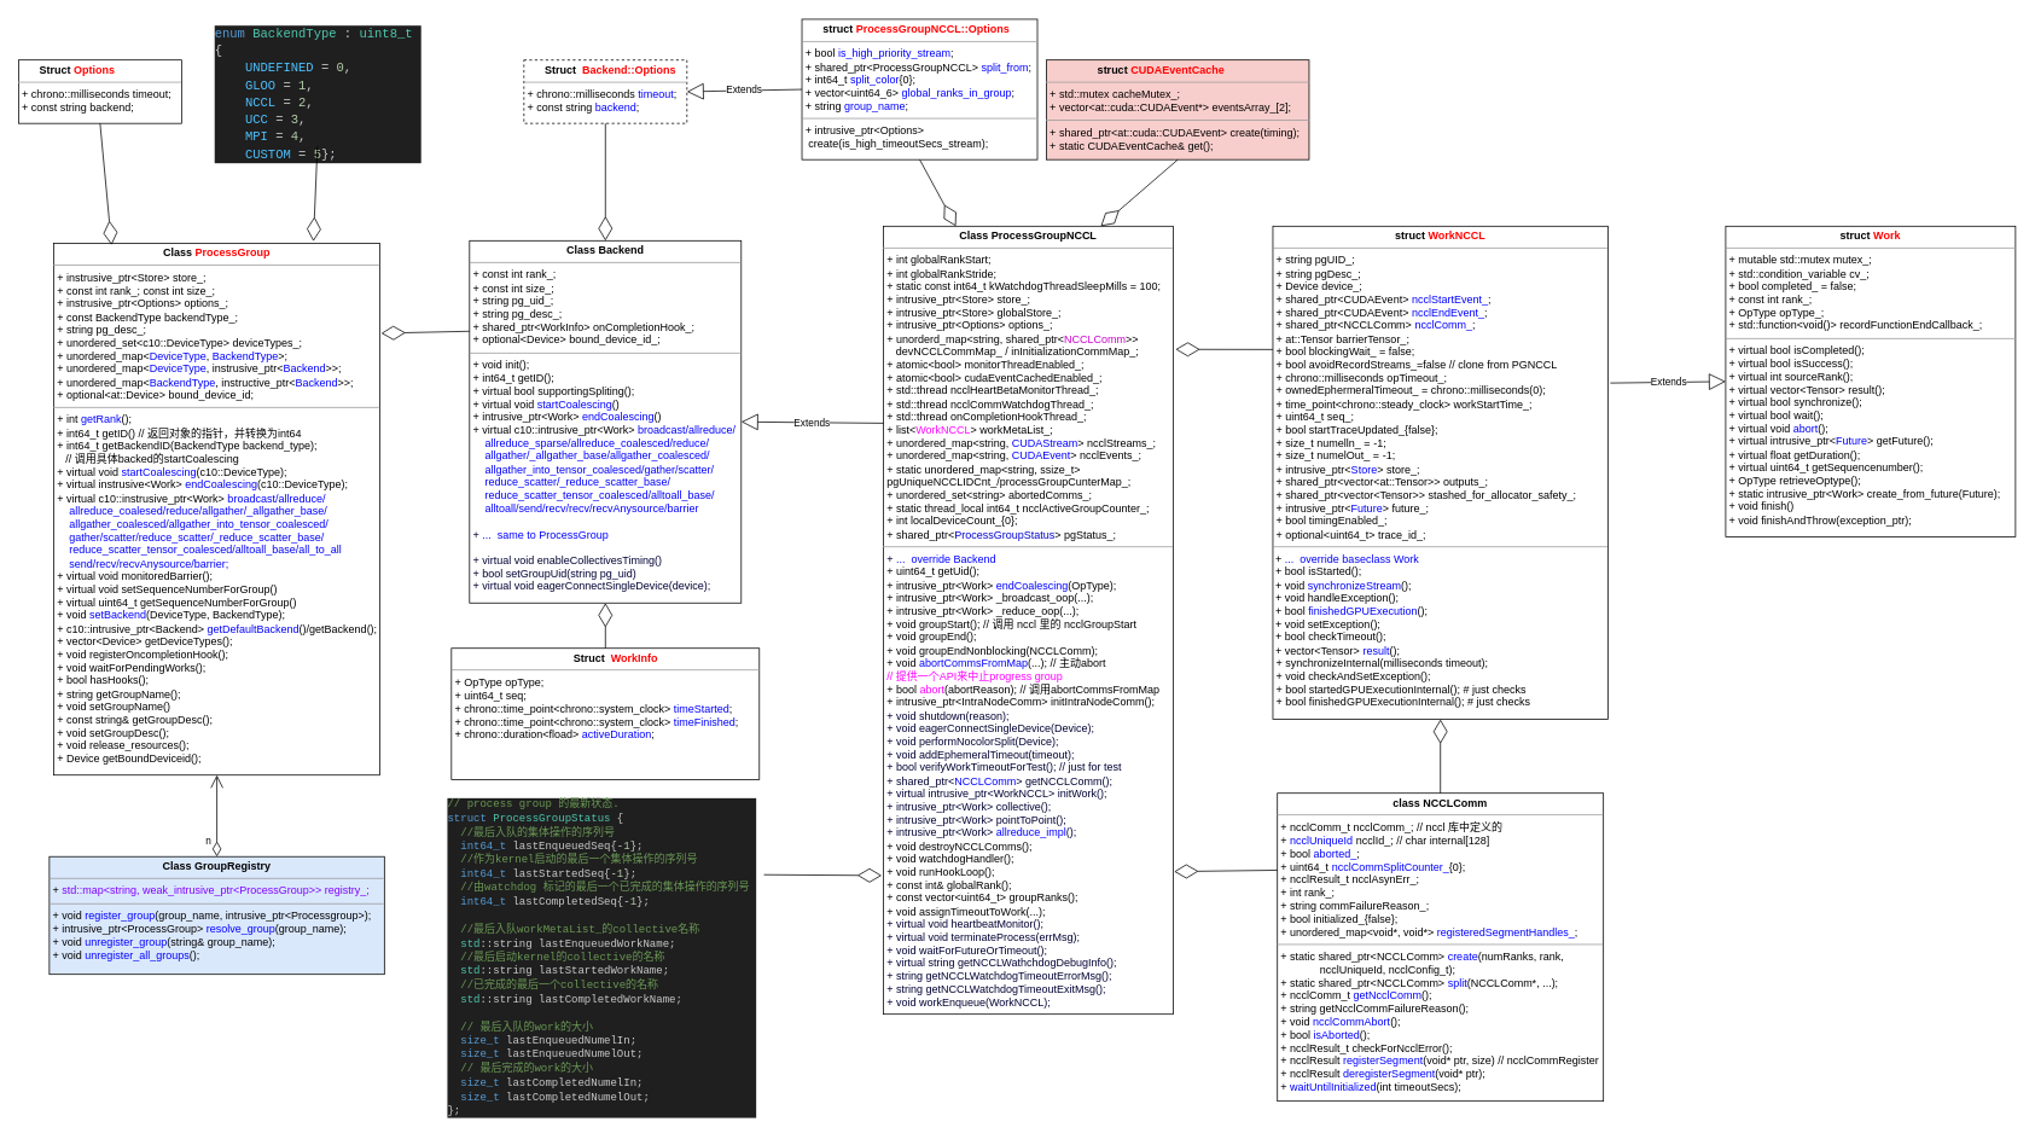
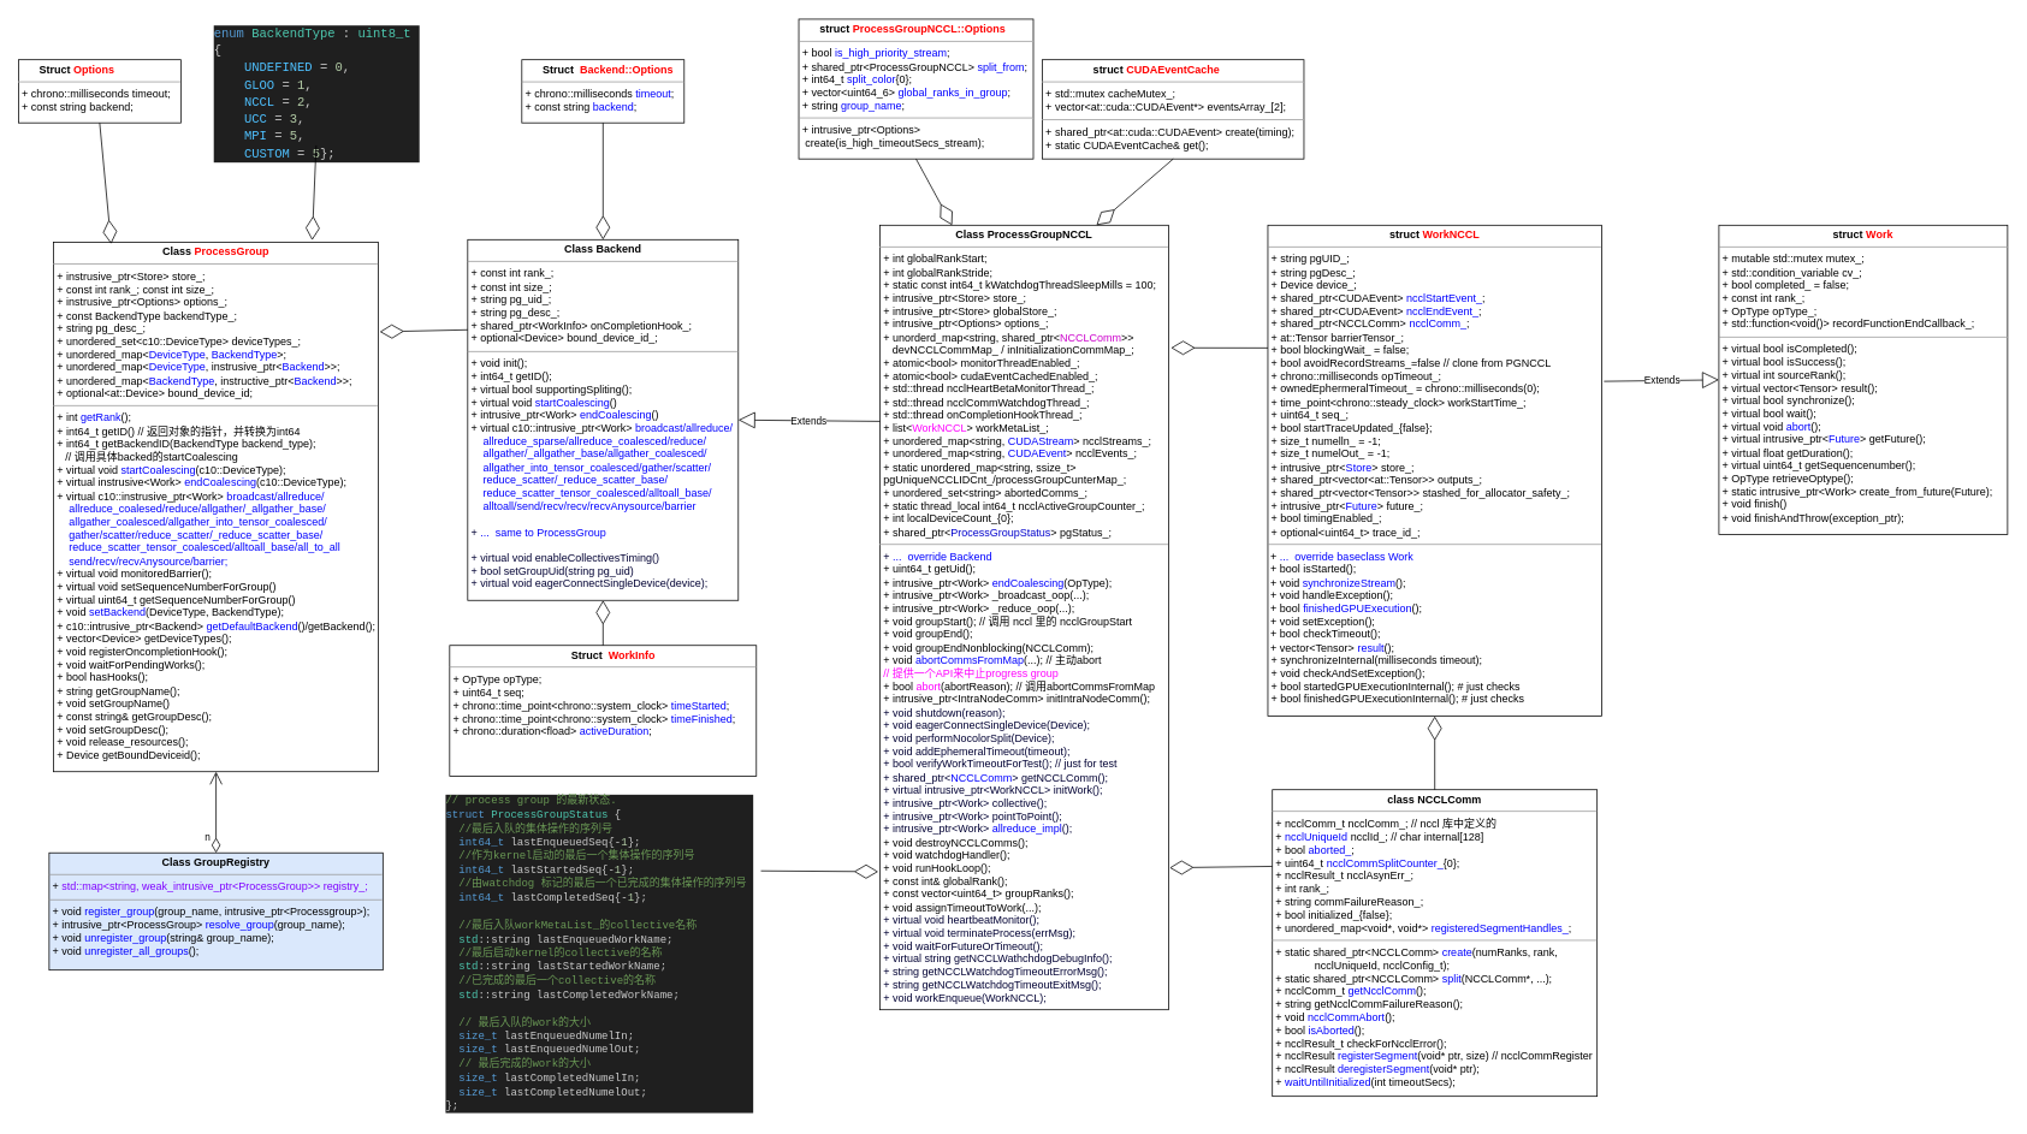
- <mxCell id="5" value="&lt;div style=&quot;color: rgb(204, 204, 204); background-color: rgb(31, 31, 31); font-family: Consolas, &amp;quot;Courier New&amp;quot;, monospace; font-weight: normal; font-size: 14px; line-height: 19px;&quot;&gt;&lt;div&gt;&lt;span style=&quot;color: #569cd6;&quot;&gt;enum&lt;/span&gt;&lt;span style=&quot;color: #cccccc;&quot;&gt; &lt;/span&gt;&lt;span style=&quot;color: #4ec9b0;&quot;&gt;BackendType&lt;/span&gt;&lt;span style=&quot;color: #cccccc;&quot;&gt; : &lt;/span&gt;&lt;span style=&quot;color: #4ec9b0;&quot;&gt;uint8_t&lt;/span&gt;&lt;span style=&quot;color: #cccccc;&quot;&gt; {&amp;nbsp;&lt;/span&gt;&lt;/div&gt;&lt;div&gt;&lt;span style=&quot;color: #cccccc;&quot;&gt;&amp;nbsp; &amp;nbsp; &lt;/span&gt;&lt;span style=&quot;color: #4fc1ff;&quot;&gt;UNDEFINED&lt;/span&gt;&lt;span style=&quot;color: #cccccc;&quot;&gt; &lt;/span&gt;&lt;span style=&quot;color: #d4d4d4;&quot;&gt;=&lt;/span&gt;&lt;span style=&quot;color: #cccccc;&quot;&gt; &lt;/span&gt;&lt;span style=&quot;color: #b5cea8;&quot;&gt;0&lt;/span&gt;&lt;span style=&quot;color: #cccccc;&quot;&gt;,&lt;/span&gt;&lt;/div&gt;&lt;div&gt;&lt;span style=&quot;color: #cccccc;&quot;&gt;&amp;nbsp; &amp;nbsp; &lt;/span&gt;&lt;span style=&quot;color: #4fc1ff;&quot;&gt;GLOO&lt;/span&gt;&lt;span style=&quot;color: #cccccc;&quot;&gt; &lt;/span&gt;&lt;span style=&quot;color: #d4d4d4;&quot;&gt;=&lt;/span&gt;&lt;span style=&quot;color: #cccccc;&quot;&gt; &lt;/span&gt;&lt;span style=&quot;color: #b5cea8;&quot;&gt;1&lt;/span&gt;&lt;span style=&quot;color: #cccccc;&quot;&gt;,&lt;/span&gt;&lt;/div&gt;&lt;div&gt;&lt;span style=&quot;color: #cccccc;&quot;&gt;&amp;nbsp; &amp;nbsp; &lt;/span&gt;&lt;span style=&quot;color: #4fc1ff;&quot;&gt;NCCL&lt;/span&gt;&lt;span style=&quot;color: #cccccc;&quot;&gt; &lt;/span&gt;&lt;span style=&quot;color: #d4d4d4;&quot;&gt;=&lt;/span&gt;&lt;span style=&quot;color: #cccccc;&quot;&gt; &lt;/span&gt;&lt;span style=&quot;color: #b5cea8;&quot;&gt;2&lt;/span&gt;&lt;span style=&quot;color: #cccccc;&quot;&gt;,&lt;/span&gt;&lt;/div&gt;&lt;div&gt;&lt;span style=&quot;color: #cccccc;&quot;&gt;&amp;nbsp; &amp;nbsp; &lt;/span&gt;&lt;span style=&quot;color: #4fc1ff;&quot;&gt;UCC&lt;/span&gt;&lt;span style=&quot;color: #cccccc;&quot;&gt; &lt;/span&gt;&lt;span style=&quot;color: #d4d4d4;&quot;&gt;=&lt;/span&gt;&lt;span style=&quot;color: #cccccc;&quot;&gt; &lt;/span&gt;&lt;span style=&quot;color: #b5cea8;&quot;&gt;3&lt;/span&gt;&lt;span style=&quot;color: #cccccc;&quot;&gt;,&lt;/span&gt;&lt;/div&gt;&lt;div&gt;&lt;span style=&quot;color: #cccccc;&quot;&gt;&amp;nbsp; &amp;nbsp; &lt;/span&gt;&lt;span style=&quot;color: #4fc1ff;&quot;&gt;MPI&lt;/span&gt;&lt;span style=&quot;color: #cccccc;&quot;&gt; &lt;/span&gt;&lt;span style=&quot;color: #d4d4d4;&quot;&gt;=&lt;/span&gt;&lt;span style=&quot;color: #cccccc;&quot;&gt; &lt;/span&gt;&lt;span style=&quot;color: #b5cea8;&quot;&gt;4&lt;/span&gt;&lt;span style=&quot;color: #cccccc;&quot;&gt;,&lt;/span&gt;&lt;/div&gt;&lt;div&gt;&lt;span style=&quot;color: #cccccc;&quot;&gt;&amp;nbsp; &amp;nbsp; &lt;/span&gt;&lt;span style=&quot;color: #4fc1ff;&quot;&gt;CUSTOM&lt;/span&gt;&lt;span style=&quot;color: #cccccc;&quot;&gt; &lt;/span&gt;&lt;span style=&quot;color: #d4d4d4;&quot;&gt;=&lt;/span&gt;&lt;span style=&quot;color: #cccccc;&quot;&gt; &lt;/span&gt;&lt;span style=&quot;color: #b5cea8;&quot;&gt;5&lt;/span&gt;};&lt;/div&gt;&lt;div&gt;&lt;/div&gt;&lt;/div&gt;" style="text;whiteSpace=wrap;html=1;" vertex="1" parent="1"><mxGeometry x="235" y="20.5" width="230" height="140" as="geometry" /></mxCell>
+ <mxCell id="5" value="&lt;div style=&quot;color: rgb(204, 204, 204); background-color: rgb(31, 31, 31); font-family: Consolas, &amp;quot;Courier New&amp;quot;, monospace; font-weight: normal; font-size: 14px; line-height: 19px;&quot;&gt;&lt;div&gt;&lt;span style=&quot;color: #569cd6;&quot;&gt;enum&lt;/span&gt;&lt;span style=&quot;color: #cccccc;&quot;&gt; &lt;/span&gt;&lt;span style=&quot;color: #4ec9b0;&quot;&gt;BackendType&lt;/span&gt;&lt;span style=&quot;color: #cccccc;&quot;&gt; : &lt;/span&gt;&lt;span style=&quot;color: #4ec9b0;&quot;&gt;uint8_t&lt;/span&gt;&lt;span style=&quot;color: #cccccc;&quot;&gt; {&amp;nbsp;&lt;/span&gt;&lt;/div&gt;&lt;div&gt;&lt;span style=&quot;color: #cccccc;&quot;&gt;&amp;nbsp; &amp;nbsp; &lt;/span&gt;&lt;span style=&quot;color: #4fc1ff;&quot;&gt;UNDEFINED&lt;/span&gt;&lt;span style=&quot;color: #cccccc;&quot;&gt; &lt;/span&gt;&lt;span style=&quot;color: #d4d4d4;&quot;&gt;=&lt;/span&gt;&lt;span style=&quot;color: #cccccc;&quot;&gt; &lt;/span&gt;&lt;span style=&quot;color: #b5cea8;&quot;&gt;0&lt;/span&gt;&lt;span style=&quot;color: #cccccc;&quot;&gt;,&lt;/span&gt;&lt;/div&gt;&lt;div&gt;&lt;span style=&quot;color: #cccccc;&quot;&gt;&amp;nbsp; &amp;nbsp; &lt;/span&gt;&lt;span style=&quot;color: #4fc1ff;&quot;&gt;GLOO&lt;/span&gt;&lt;span style=&quot;color: #cccccc;&quot;&gt; &lt;/span&gt;&lt;span style=&quot;color: #d4d4d4;&quot;&gt;=&lt;/span&gt;&lt;span style=&quot;color: #cccccc;&quot;&gt; &lt;/span&gt;&lt;span style=&quot;color: #b5cea8;&quot;&gt;1&lt;/span&gt;&lt;span style=&quot;color: #cccccc;&quot;&gt;,&lt;/span&gt;&lt;/div&gt;&lt;div&gt;&lt;span style=&quot;color: #cccccc;&quot;&gt;&amp;nbsp; &amp;nbsp; &lt;/span&gt;&lt;span style=&quot;color: #4fc1ff;&quot;&gt;NCCL&lt;/span&gt;&lt;span style=&quot;color: #cccccc;&quot;&gt; &lt;/span&gt;&lt;span style=&quot;color: #d4d4d4;&quot;&gt;=&lt;/span&gt;&lt;span style=&quot;color: #cccccc;&quot;&gt; &lt;/span&gt;&lt;span style=&quot;color: #b5cea8;&quot;&gt;2&lt;/span&gt;&lt;span style=&quot;color: #cccccc;&quot;&gt;,&lt;/span&gt;&lt;/div&gt;&lt;div&gt;&lt;span style=&quot;color: #cccccc;&quot;&gt;&amp;nbsp; &amp;nbsp; &lt;/span&gt;&lt;span style=&quot;color: #4fc1ff;&quot;&gt;UCC&lt;/span&gt;&lt;span style=&quot;color: #cccccc;&quot;&gt; &lt;/span&gt;&lt;span style=&quot;color: #d4d4d4;&quot;&gt;=&lt;/span&gt;&lt;span style=&quot;color: #cccccc;&quot;&gt; &lt;/span&gt;&lt;span style=&quot;color: #b5cea8;&quot;&gt;3&lt;/span&gt;&lt;span style=&quot;color: #cccccc;&quot;&gt;,&lt;/span&gt;&lt;/div&gt;&lt;div&gt;&lt;span style=&quot;color: #cccccc;&quot;&gt;&amp;nbsp; &amp;nbsp; &lt;/span&gt;&lt;span style=&quot;color: #4fc1ff;&quot;&gt;MPI&lt;/span&gt;&lt;span style=&quot;color: #cccccc;&quot;&gt; &lt;/span&gt;&lt;span style=&quot;color: #d4d4d4;&quot;&gt;=&lt;/span&gt;&lt;span style=&quot;color: #cccccc;&quot;&gt; &lt;/span&gt;&lt;span style=&quot;color: #b5cea8;&quot;&gt;5&lt;/span&gt;&lt;span style=&quot;color: #cccccc;&quot;&gt;,&lt;/span&gt;&lt;/div&gt;&lt;div&gt;&lt;span style=&quot;color: #cccccc;&quot;&gt;&amp;nbsp; &amp;nbsp; &lt;/span&gt;&lt;span style=&quot;color: #4fc1ff;&quot;&gt;CUSTOM&lt;/span&gt;&lt;span style=&quot;color: #cccccc;&quot;&gt; &lt;/span&gt;&lt;span style=&quot;color: #d4d4d4;&quot;&gt;=&lt;/span&gt;&lt;span style=&quot;color: #cccccc;&quot;&gt; &lt;/span&gt;&lt;span style=&quot;color: #b5cea8;&quot;&gt;5&lt;/span&gt;};&lt;/div&gt;&lt;div&gt;&lt;/div&gt;&lt;/div&gt;" style="text;whiteSpace=wrap;html=1;" vertex="1" parent="1"><mxGeometry x="235" y="20.5" width="230" height="140" as="geometry" /></mxCell>
- <mxCell id="14" value="Extends" style="endArrow=block;endSize=16;endFill=0;html=1;rounded=0;exitX=0;exitY=0.5;exitDx=0;exitDy=0;entryX=1;entryY=0.5;entryDx=0;entryDy=0;" edge="1" parent="1" source="13" target="9"><mxGeometry width="160" relative="1" as="geometry"><mxPoint x="675" y="-5" as="sourcePoint" /><mxPoint x="835" y="-5" as="targetPoint" /></mxGeometry></mxCell>
- <mxCell id="9" value="&lt;p style=&quot;margin:0px;margin-top:4px;text-align:center;&quot;&gt;&lt;/p&gt;&lt;b&gt;&amp;nbsp; &amp;nbsp; &amp;nbsp; &amp;nbsp;Struct&amp;nbsp; &lt;font color=&quot;#ff0000&quot;&gt;Backend::Options&lt;/font&gt;&lt;/b&gt;&lt;hr size=&quot;1&quot;&gt;&lt;p style=&quot;margin:0px;margin-left:4px;&quot;&gt;+ chrono::milliseconds &lt;font color=&quot;#0000ff&quot;&gt;timeout&lt;/font&gt;;&lt;/p&gt;&lt;p style=&quot;margin:0px;margin-left:4px;&quot;&gt;+ const string &lt;font color=&quot;#0000ff&quot;&gt;backend&lt;/font&gt;;&lt;/p&gt;&lt;p style=&quot;margin:0px;margin-left:4px;&quot;&gt;&lt;/p&gt;" style="verticalAlign=top;align=left;overflow=fill;html=1;whiteSpace=wrap;dashed=1;" vertex="1" parent="1"><mxGeometry x="578" y="65.5" width="180" height="70" as="geometry" /></mxCell>
+ <mxCell id="9" value="&lt;p style=&quot;margin:0px;margin-top:4px;text-align:center;&quot;&gt;&lt;/p&gt;&lt;b&gt;&amp;nbsp; &amp;nbsp; &amp;nbsp; &amp;nbsp;Struct&amp;nbsp; &lt;font color=&quot;#ff0000&quot;&gt;Backend::Options&lt;/font&gt;&lt;/b&gt;&lt;hr size=&quot;1&quot;&gt;&lt;p style=&quot;margin:0px;margin-left:4px;&quot;&gt;+ chrono::milliseconds &lt;font color=&quot;#0000ff&quot;&gt;timeout&lt;/font&gt;;&lt;/p&gt;&lt;p style=&quot;margin:0px;margin-left:4px;&quot;&gt;+ const string &lt;font color=&quot;#0000ff&quot;&gt;backend&lt;/font&gt;;&lt;/p&gt;&lt;p style=&quot;margin:0px;margin-left:4px;&quot;&gt;&lt;/p&gt;" style="verticalAlign=top;align=left;overflow=fill;html=1;whiteSpace=wrap;" vertex="1" parent="1"><mxGeometry x="578" y="65.5" width="180" height="70" as="geometry" /></mxCell>
- <mxCell id="16" value="&lt;p style=&quot;margin:0px;margin-top:4px;text-align:center;&quot;&gt;&lt;/p&gt;&lt;b&gt;&amp;nbsp; &amp;nbsp; &amp;nbsp; &amp;nbsp; &amp;nbsp; &amp;nbsp; &amp;nbsp; &amp;nbsp; &amp;nbsp;struct&lt;font color=&quot;#ff0000&quot;&gt;&amp;nbsp;CUDAEventCache&lt;/font&gt;&lt;/b&gt;&lt;hr size=&quot;1&quot;&gt;&lt;p style=&quot;margin:0px;margin-left:4px;&quot;&gt;+ std::mutex cacheMutex_;&lt;/p&gt;&lt;p style=&quot;margin:0px;margin-left:4px;&quot;&gt;+ vector&amp;lt;at::cuda::CUDAEvent*&amp;gt; eventsArray_[2];&lt;/p&gt;&lt;hr size=&quot;1&quot;&gt;&lt;p style=&quot;margin:0px;margin-left:4px;&quot;&gt;+ shared_ptr&amp;lt;at::cuda::CUDAEvent&amp;gt; create(timing);&lt;/p&gt;&lt;p style=&quot;margin:0px;margin-left:4px;&quot;&gt;+ static CUDAEventCache&amp;amp; get();&lt;/p&gt;" style="verticalAlign=top;align=left;overflow=fill;html=1;whiteSpace=wrap;fillColor=#f8cecc;" vertex="1" parent="1"><mxGeometry x="1155" y="65.5" width="290" height="110" as="geometry" /></mxCell>
+ <mxCell id="16" value="&lt;p style=&quot;margin:0px;margin-top:4px;text-align:center;&quot;&gt;&lt;/p&gt;&lt;b&gt;&amp;nbsp; &amp;nbsp; &amp;nbsp; &amp;nbsp; &amp;nbsp; &amp;nbsp; &amp;nbsp; &amp;nbsp; &amp;nbsp;struct&lt;font color=&quot;#ff0000&quot;&gt;&amp;nbsp;CUDAEventCache&lt;/font&gt;&lt;/b&gt;&lt;hr size=&quot;1&quot;&gt;&lt;p style=&quot;margin:0px;margin-left:4px;&quot;&gt;+ std::mutex cacheMutex_;&lt;/p&gt;&lt;p style=&quot;margin:0px;margin-left:4px;&quot;&gt;+ vector&amp;lt;at::cuda::CUDAEvent*&amp;gt; eventsArray_[2];&lt;/p&gt;&lt;hr size=&quot;1&quot;&gt;&lt;p style=&quot;margin:0px;margin-left:4px;&quot;&gt;+ shared_ptr&amp;lt;at::cuda::CUDAEvent&amp;gt; create(timing);&lt;/p&gt;&lt;p style=&quot;margin:0px;margin-left:4px;&quot;&gt;+ static CUDAEventCache&amp;amp; get();&lt;/p&gt;" style="verticalAlign=top;align=left;overflow=fill;html=1;whiteSpace=wrap;" vertex="1" parent="1"><mxGeometry x="1155" y="65.5" width="290" height="110" as="geometry" /></mxCell>
